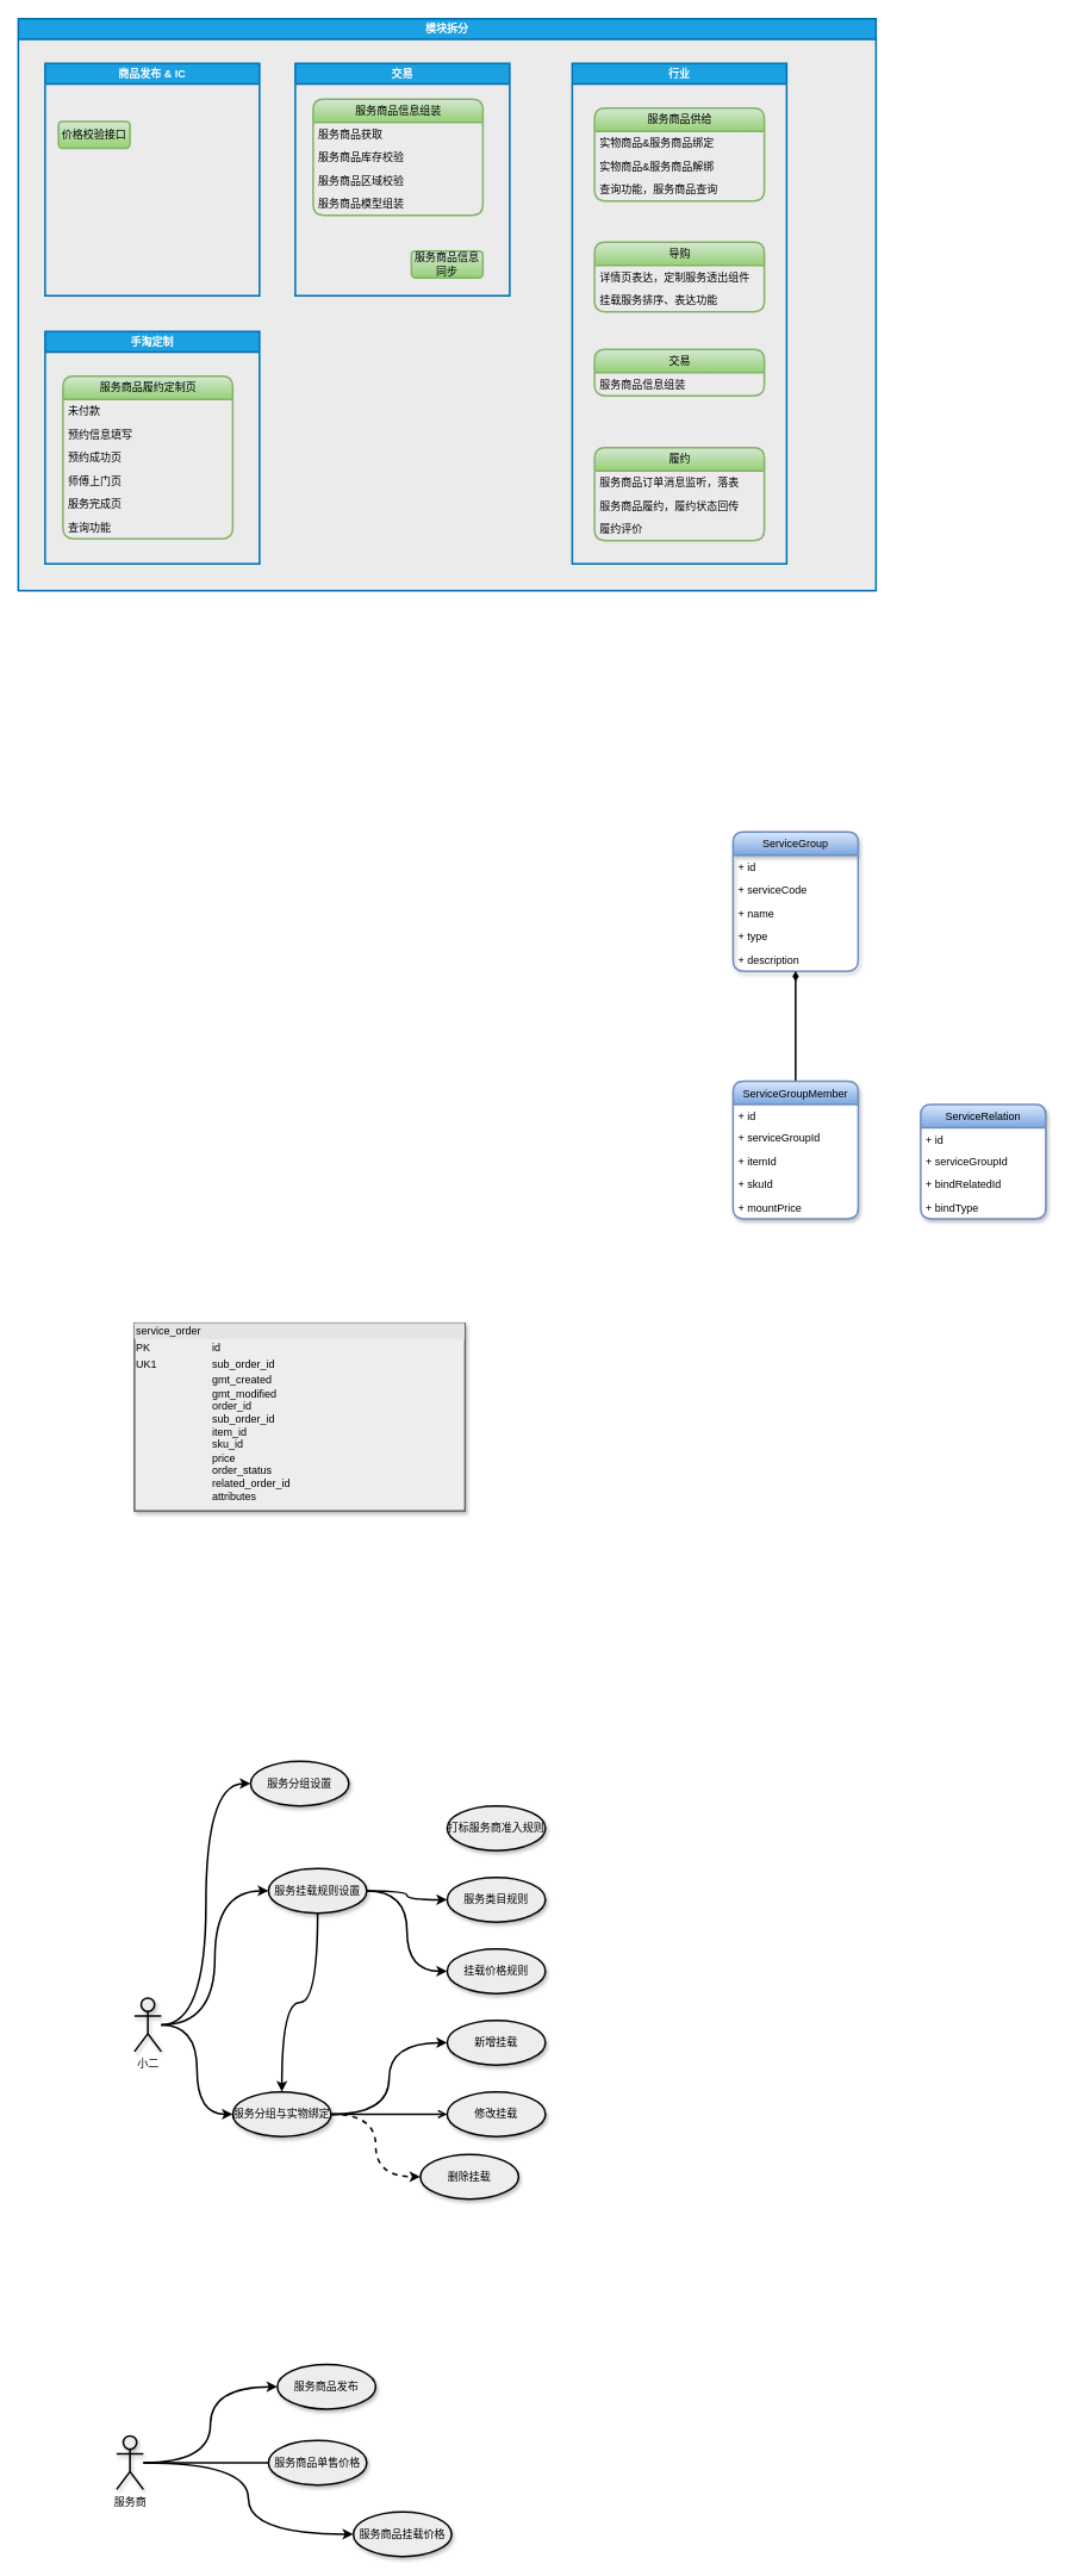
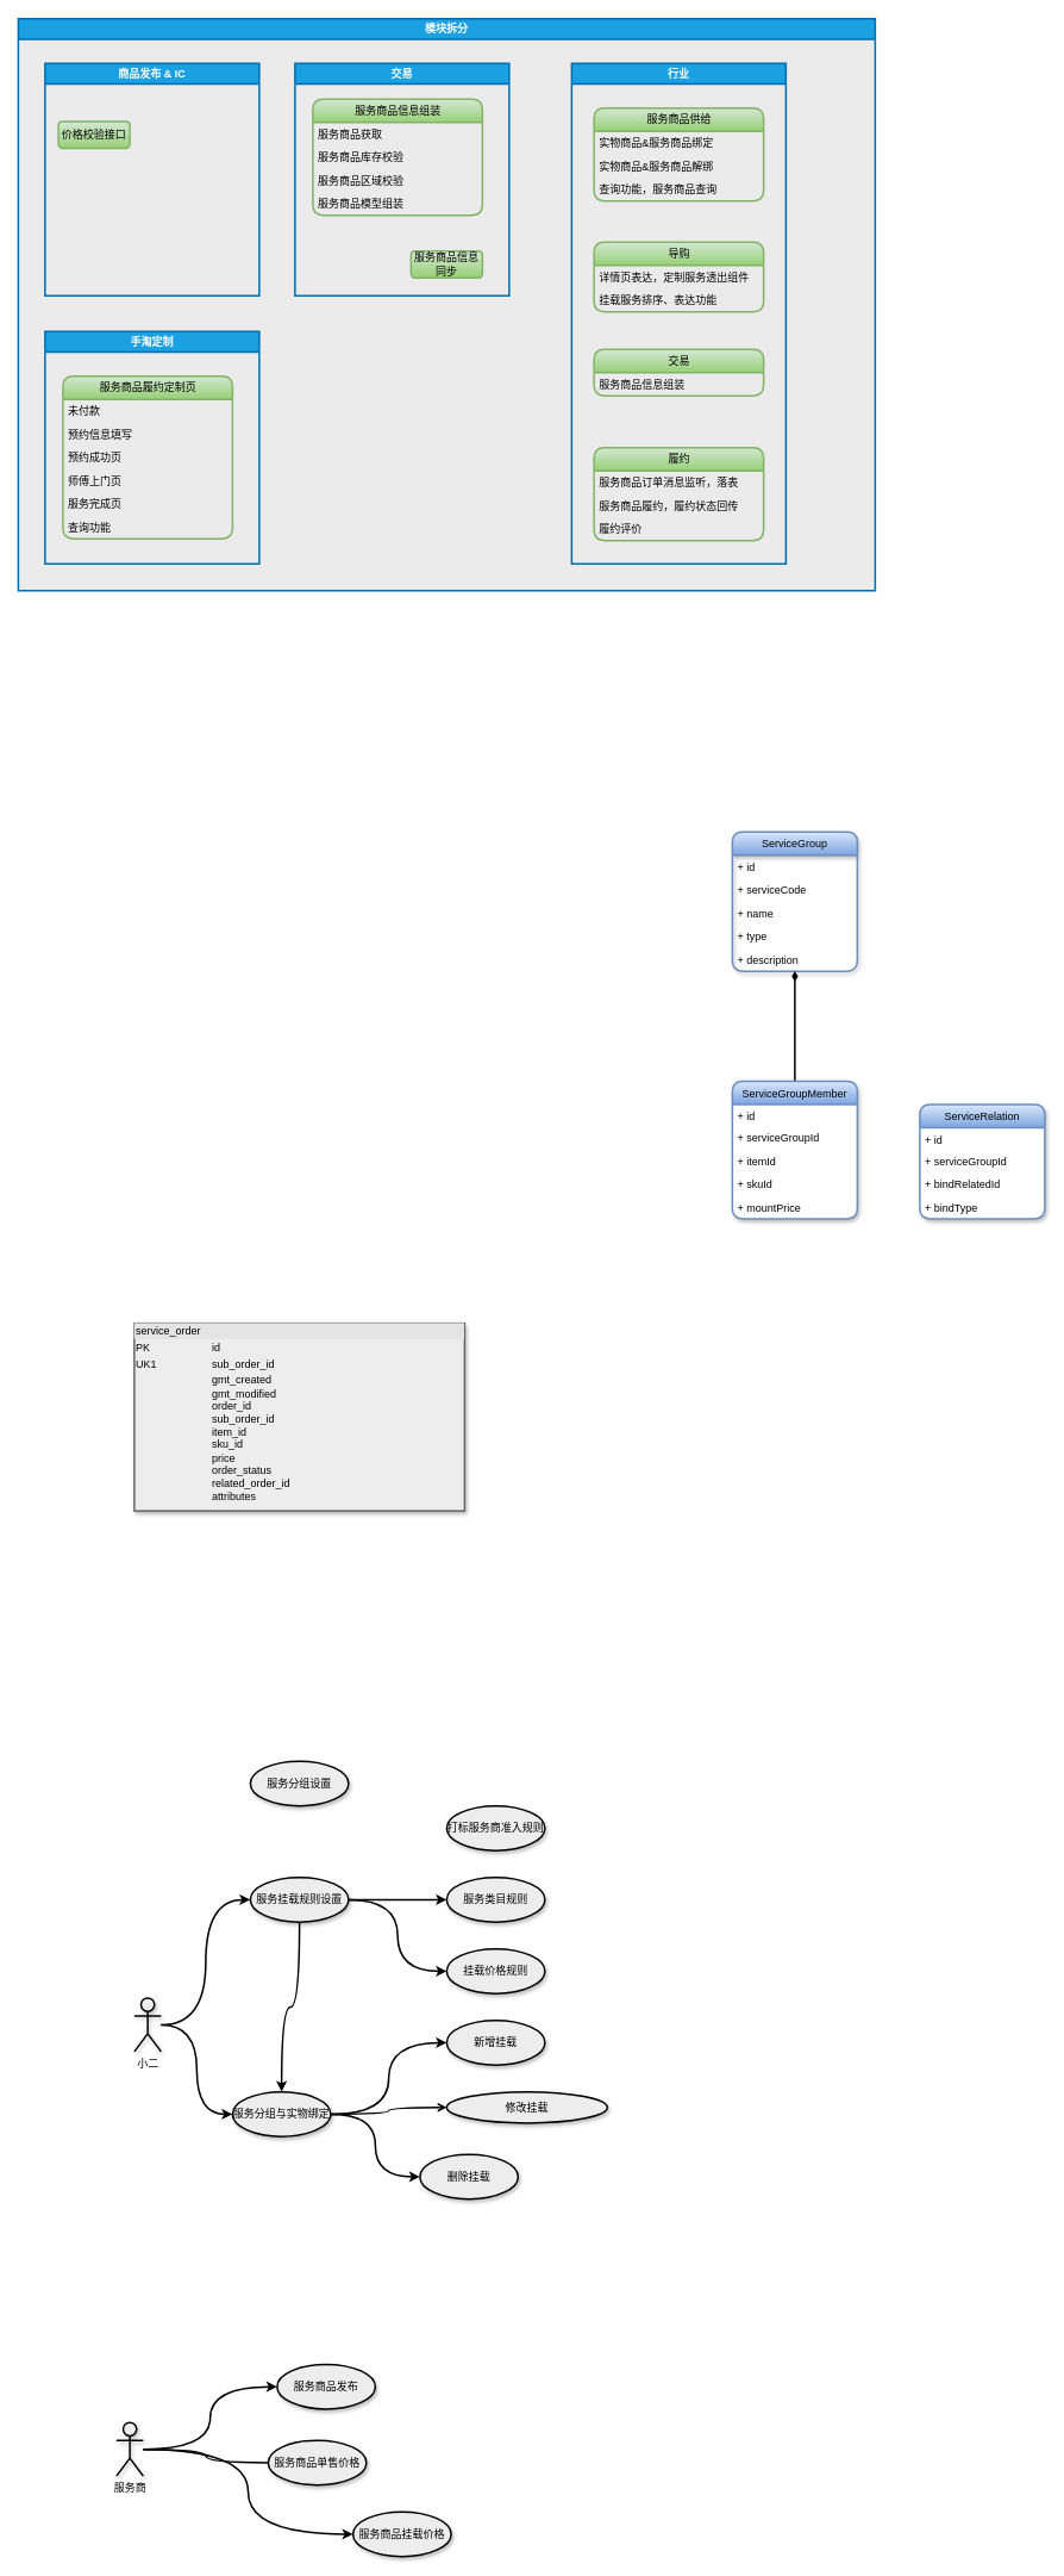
- <mxCell id="60" value="服务挂载规则设置" style="ellipse;whiteSpace=wrap;html=1;rounded=0;shadow=1;strokeWidth=2;fillColor=#EDEDED;gradientColor=none;" vertex="1" parent="1"><mxGeometry x="300" y="2090" width="110" height="50" as="geometry" /></mxCell>
+ <mxCell id="60" value="服务挂载规则设置" style="ellipse;whiteSpace=wrap;html=1;rounded=0;shadow=1;strokeWidth=2;fillColor=#EDEDED;gradientColor=none;" vertex="1" parent="1"><mxGeometry x="280" y="2100" width="110" height="50" as="geometry" /></mxCell>
- <mxCell id="49" style="edgeStyle=orthogonalEdgeStyle;curved=1;rounded=0;orthogonalLoop=1;jettySize=auto;html=1;entryX=0;entryY=0.5;entryDx=0;entryDy=0;strokeWidth=2;endArrow=classic;endFill=1;" edge="1" parent="1" source="51" target="63"><mxGeometry relative="1" as="geometry" /></mxCell>
- <mxCell id="61" value="修改挂载" style="ellipse;whiteSpace=wrap;html=1;rounded=0;shadow=1;strokeWidth=2;fillColor=#EDEDED;gradientColor=none;" vertex="1" parent="1"><mxGeometry x="500" y="2340" width="110" height="50" as="geometry" /></mxCell>
+ <mxCell id="61" value="修改挂载" style="ellipse;whiteSpace=wrap;html=1;rounded=0;shadow=1;strokeWidth=2;fillColor=#EDEDED;gradientColor=none;" vertex="1" parent="1"><mxGeometry x="500" y="2340" width="180" height="35" as="geometry" /></mxCell>
- <mxCell id="72" style="edgeStyle=orthogonalEdgeStyle;curved=1;rounded=0;orthogonalLoop=1;jettySize=auto;html=1;entryX=0;entryY=0.5;entryDx=0;entryDy=0;strokeWidth=2;endArrow=classic;endFill=1;dashed=1;" edge="1" parent="1" source="73" target="62"><mxGeometry relative="1" as="geometry" /></mxCell>
+ <mxCell id="72" style="edgeStyle=orthogonalEdgeStyle;curved=1;rounded=0;orthogonalLoop=1;jettySize=auto;html=1;entryX=0;entryY=0.5;entryDx=0;entryDy=0;strokeWidth=2;endArrow=classic;endFill=1;" edge="1" parent="1" source="73" target="62"><mxGeometry relative="1" as="geometry" /></mxCell>
- <mxCell id="55" value="服务商" style="shape=umlActor;verticalLabelPosition=bottom;verticalAlign=top;html=1;rounded=0;shadow=1;strokeWidth=2;fillColor=#EDEDED;gradientColor=none;" vertex="1" parent="1"><mxGeometry x="130" y="2725" width="30" height="60" as="geometry" /></mxCell>
+ <mxCell id="55" value="服务商" style="shape=umlActor;verticalLabelPosition=bottom;verticalAlign=top;html=1;rounded=0;shadow=1;strokeWidth=2;fillColor=#EDEDED;gradientColor=none;" vertex="1" parent="1"><mxGeometry x="130" y="2710" width="30" height="60" as="geometry" /></mxCell>
